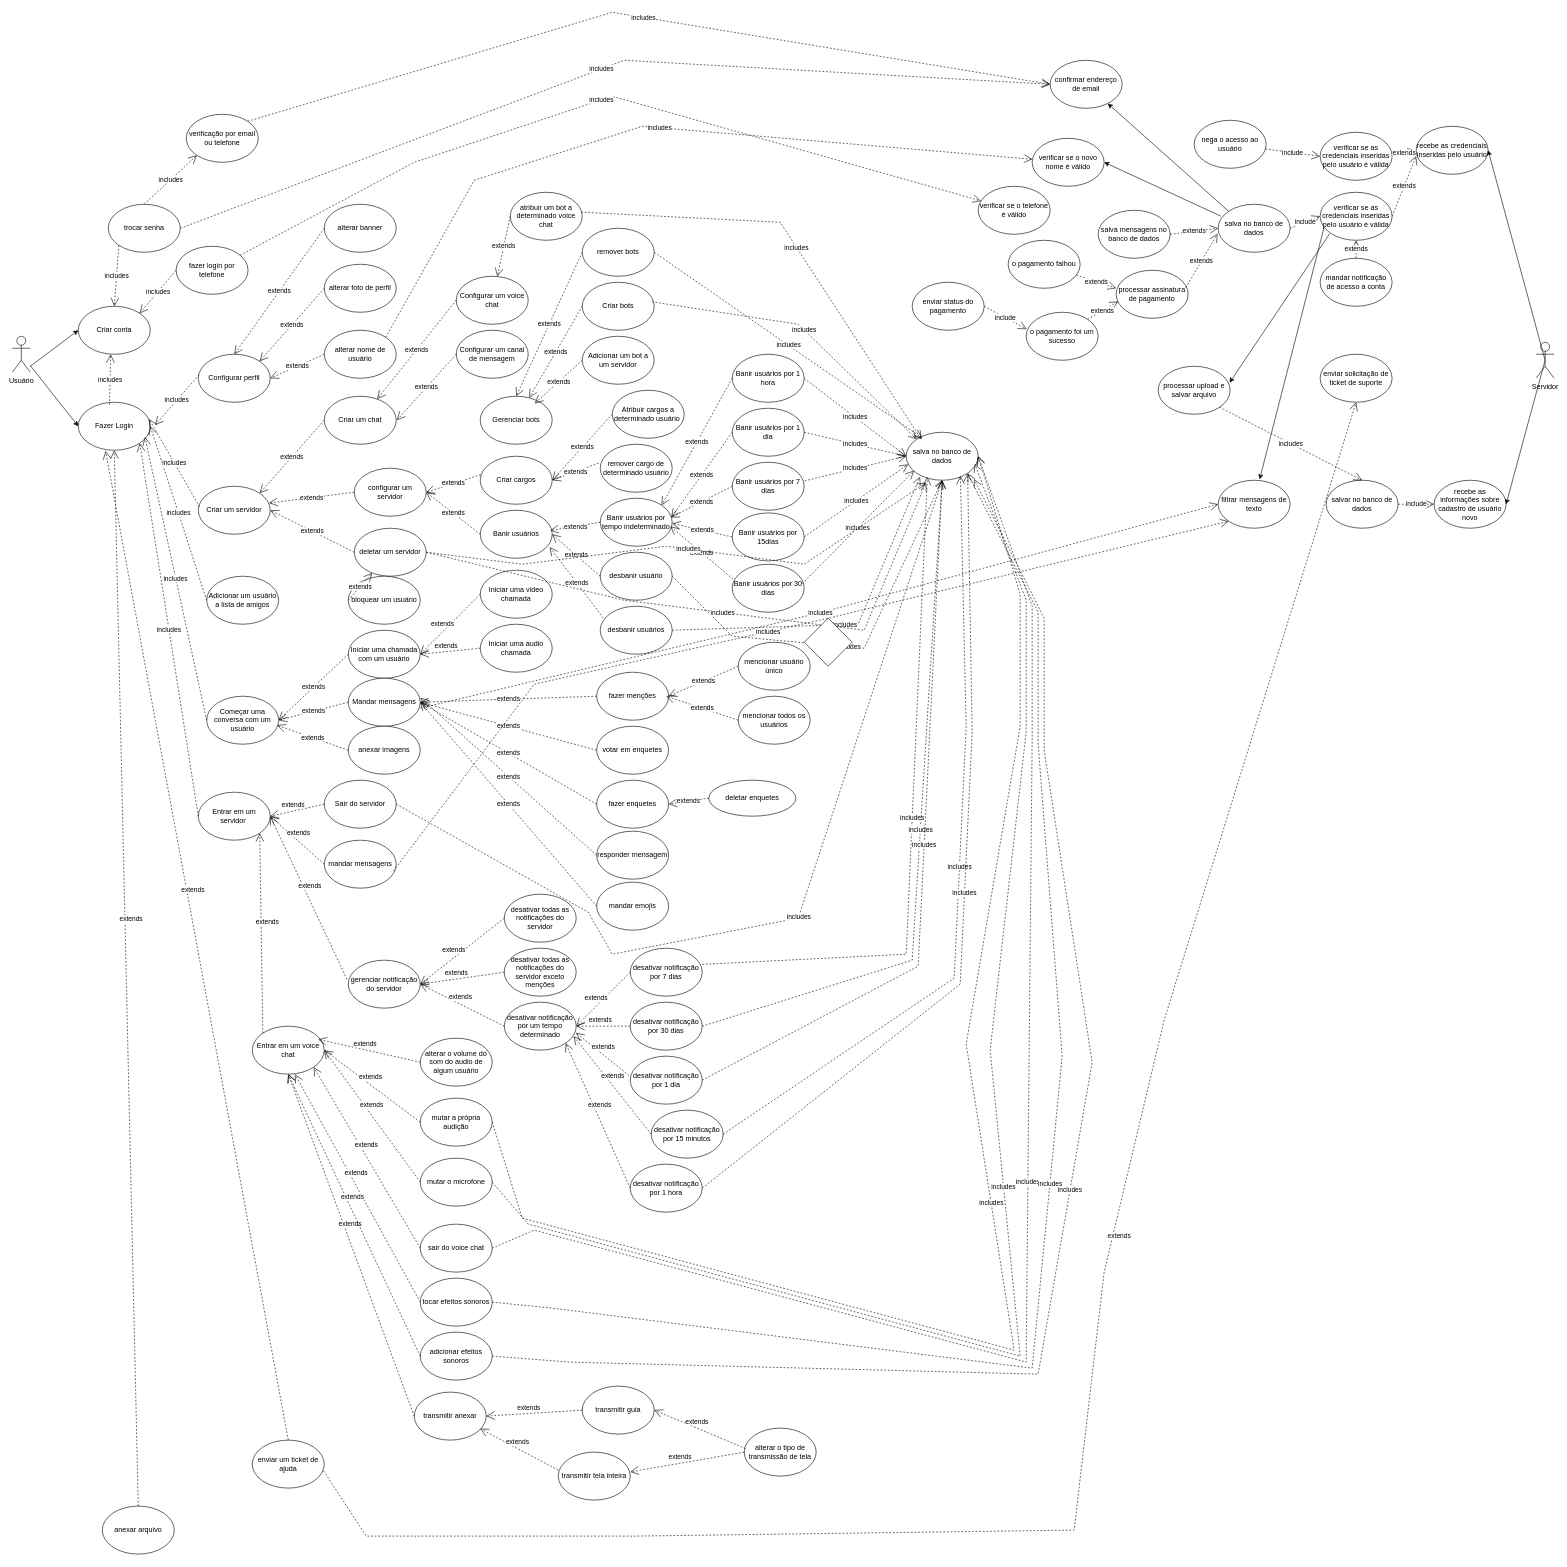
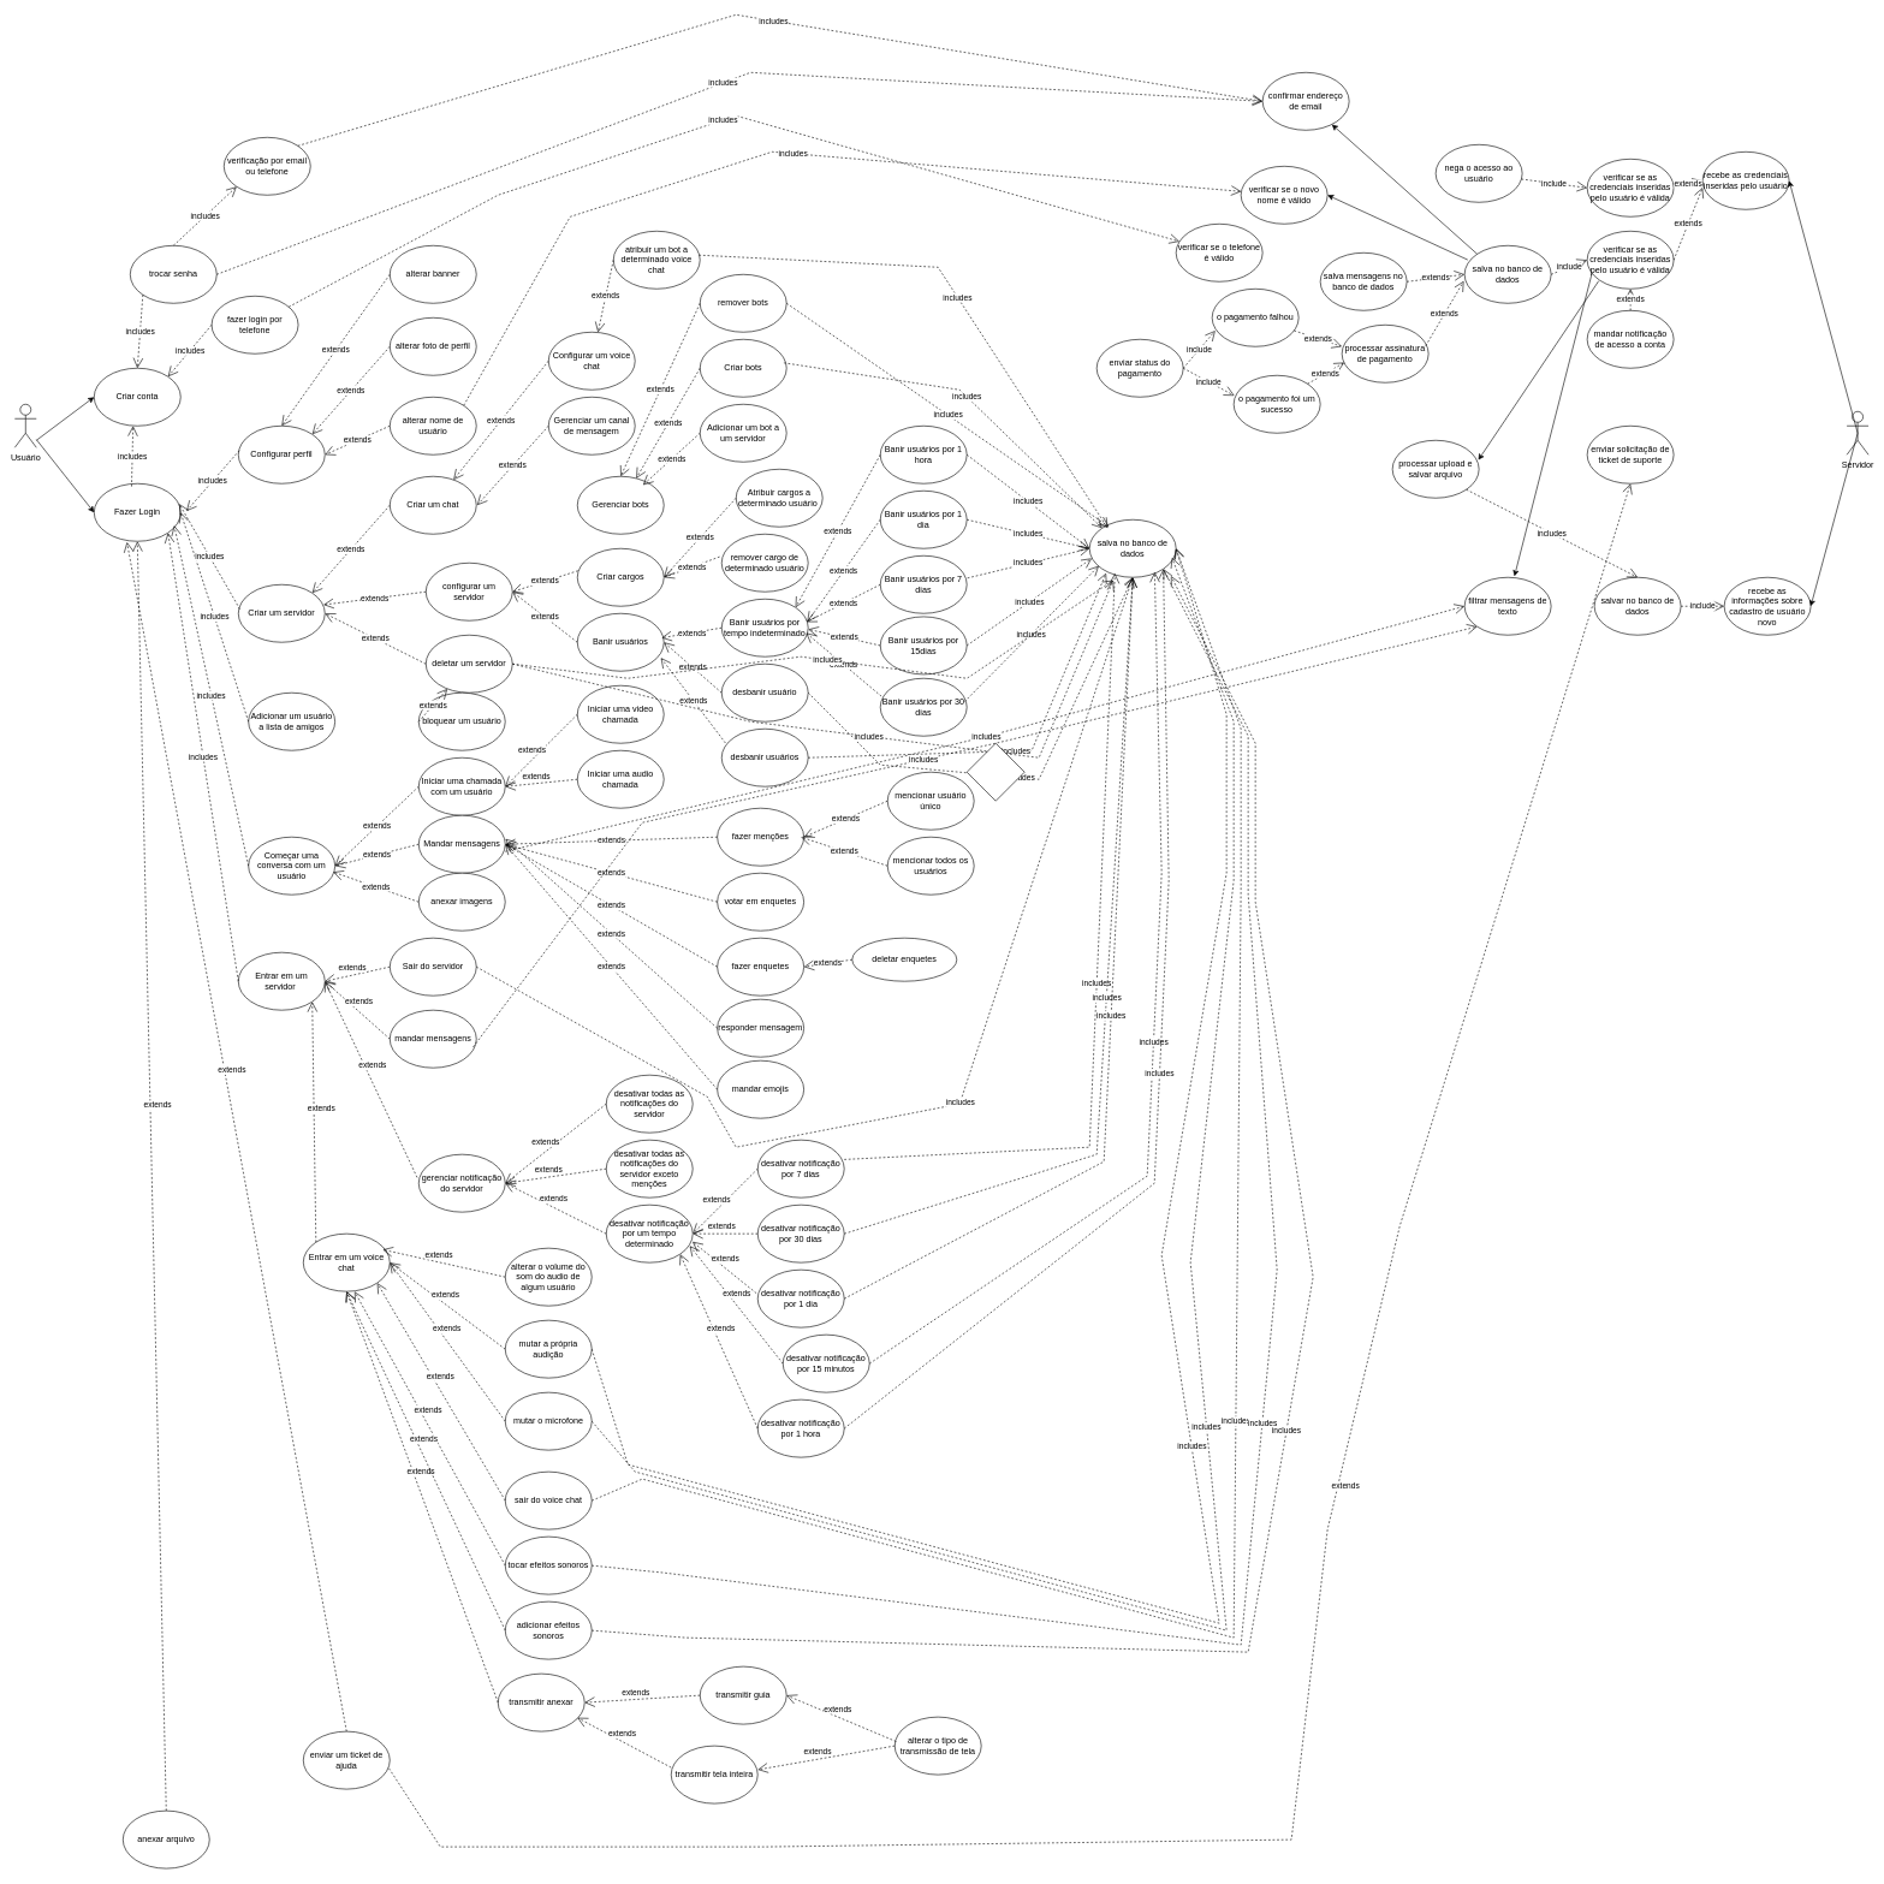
+ <mxCell id="170" value="include" style="endArrow=open;endSize=12;dashed=1;html=1;rounded=0;entryX=0.037;entryY=0.724;entryDx=0;entryDy=0;exitX=1;exitY=0.5;exitDx=0;exitDy=0;entryPerimeter=0;" edge="1" parent="1" source="169" target="166"><mxGeometry width="160" relative="1" as="geometry"><mxPoint x="1791" y="624" as="sourcePoint" /><mxPoint x="1839" y="678" as="targetPoint" /></mxGeometry></mxCell>
- <mxCell id="93" value="Configurar um canal de mensagem" style="ellipse;whiteSpace=wrap;html=1;" vertex="1" parent="1"><mxGeometry x="760" y="550" width="120" height="80" as="geometry" /></mxCell>
+ <mxCell id="93" value="Gerenciar um canal de mensagem" style="ellipse;whiteSpace=wrap;html=1;" vertex="1" parent="1"><mxGeometry x="760" y="550" width="120" height="80" as="geometry" /></mxCell>
